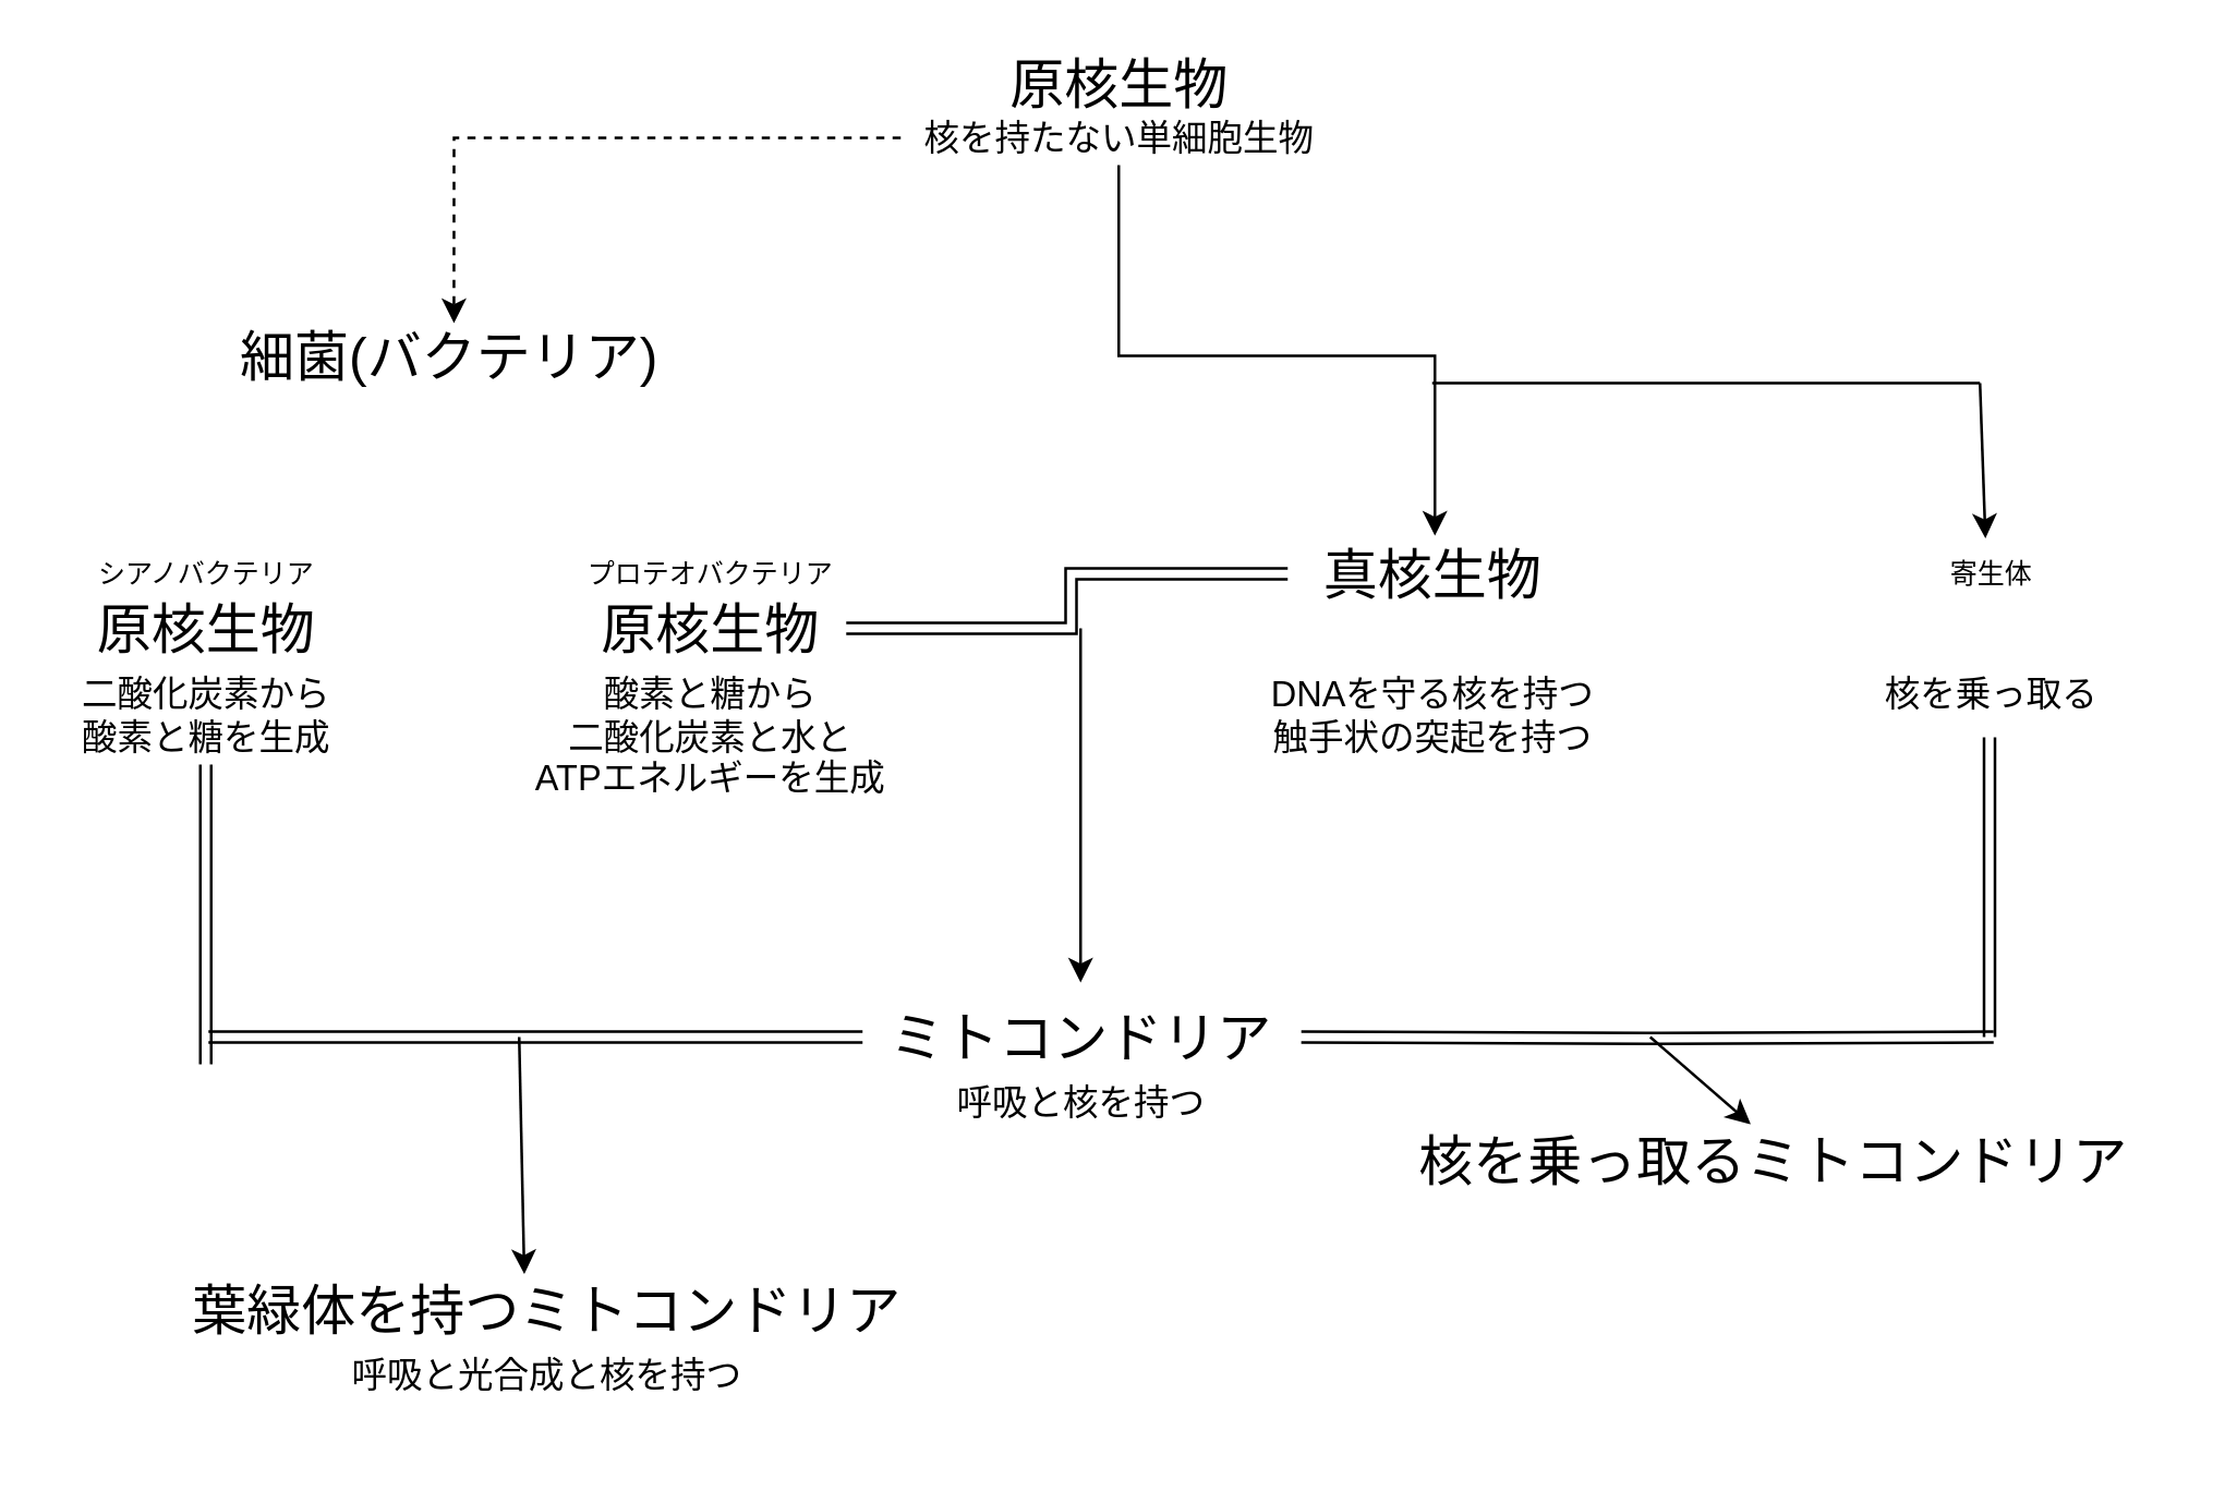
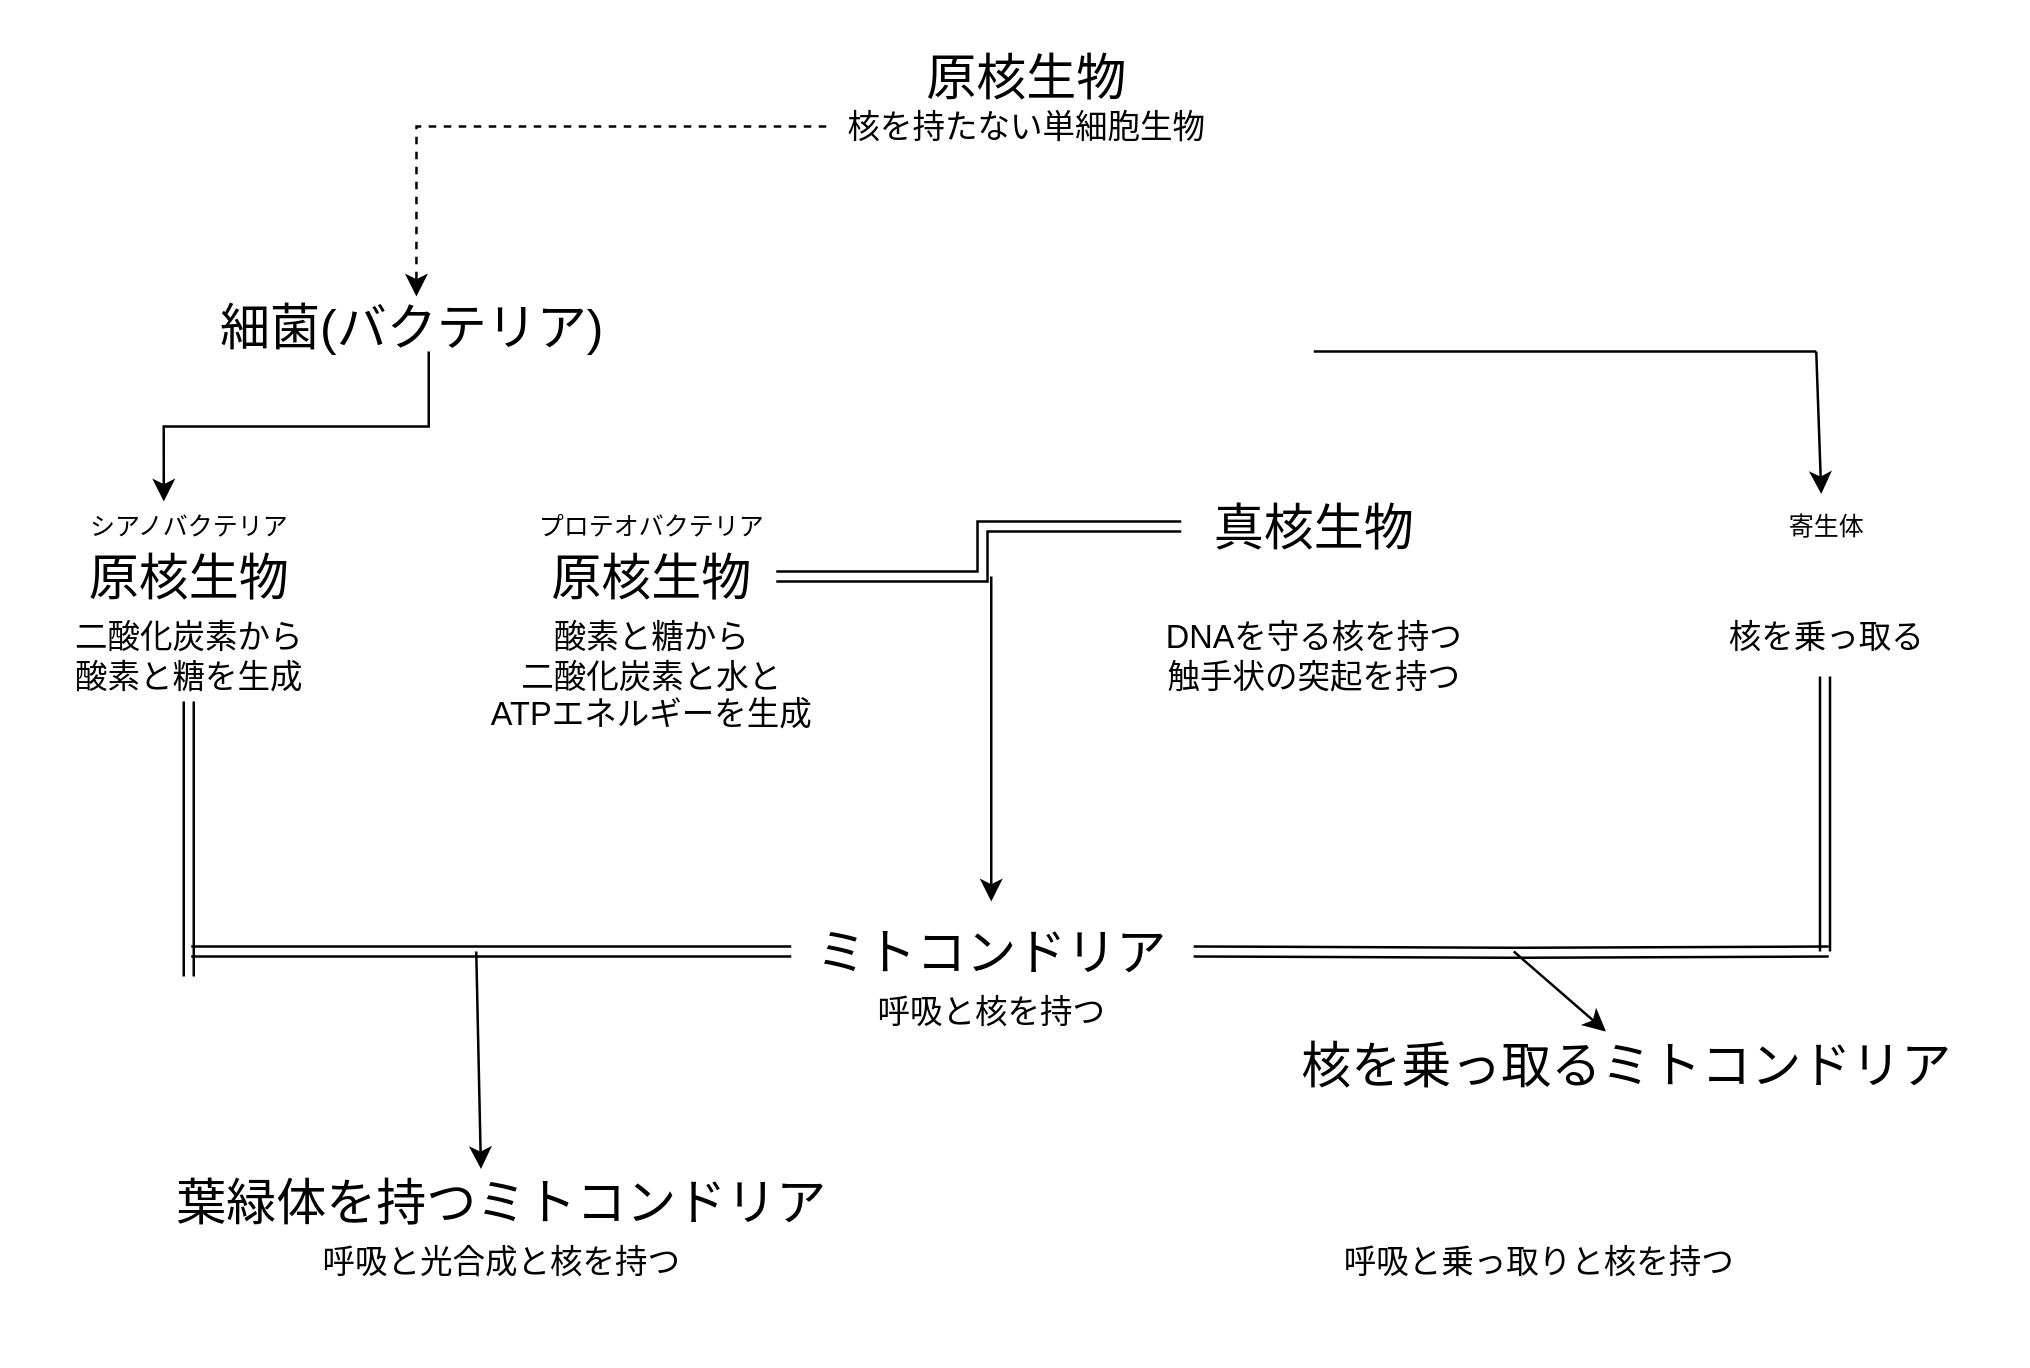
- <mxCell id="4" style="edgeStyle=orthogonalEdgeStyle;rounded=0;orthogonalLoop=1;jettySize=auto;html=1;entryX=0.51;entryY=-0.2;entryDx=0;entryDy=0;entryPerimeter=0;" parent="1" source="5" target="9" edge="1"><mxGeometry relative="1" as="geometry"><mxPoint x="526" y="180" as="targetPoint" /></mxGeometry></mxCell>
+ <mxCell id="21" style="edgeStyle=orthogonalEdgeStyle;rounded=0;orthogonalLoop=1;jettySize=auto;html=1;entryX=0.389;entryY=0;entryDx=0;entryDy=0;entryPerimeter=0;" parent="1" source="22" target="20" edge="1"><mxGeometry relative="1" as="geometry"><mxPoint x="66" y="180" as="targetPoint" /></mxGeometry></mxCell>
+ <mxCell id="33" value="&lt;font face=&quot;arial&quot;&gt;&lt;span style=&quot;font-size: 13px&quot;&gt;呼吸&lt;/span&gt;&lt;/font&gt;&lt;span style=&quot;font-family: &amp;#34;arial&amp;#34; ; font-size: 13px&quot;&gt;と乗っ取りと&lt;/span&gt;&lt;font face=&quot;arial&quot;&gt;&lt;span style=&quot;font-size: 13px&quot;&gt;核を持つ&lt;br&gt;&lt;/span&gt;&lt;/font&gt;" style="text;html=1;align=center;verticalAlign=top;resizable=0;points=[];autosize=1;" parent="1" vertex="1"><mxGeometry x="530" y="490" width="170" height="20" as="geometry" /></mxCell>
